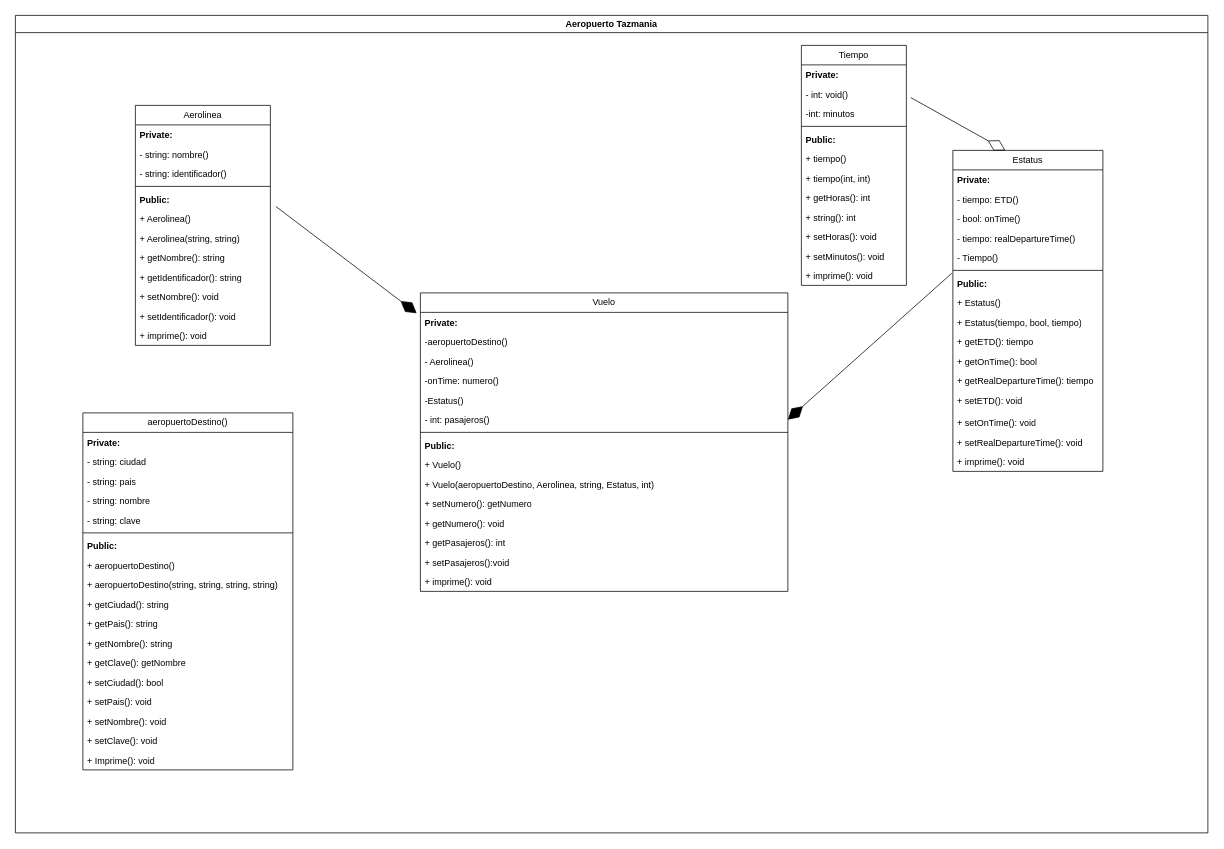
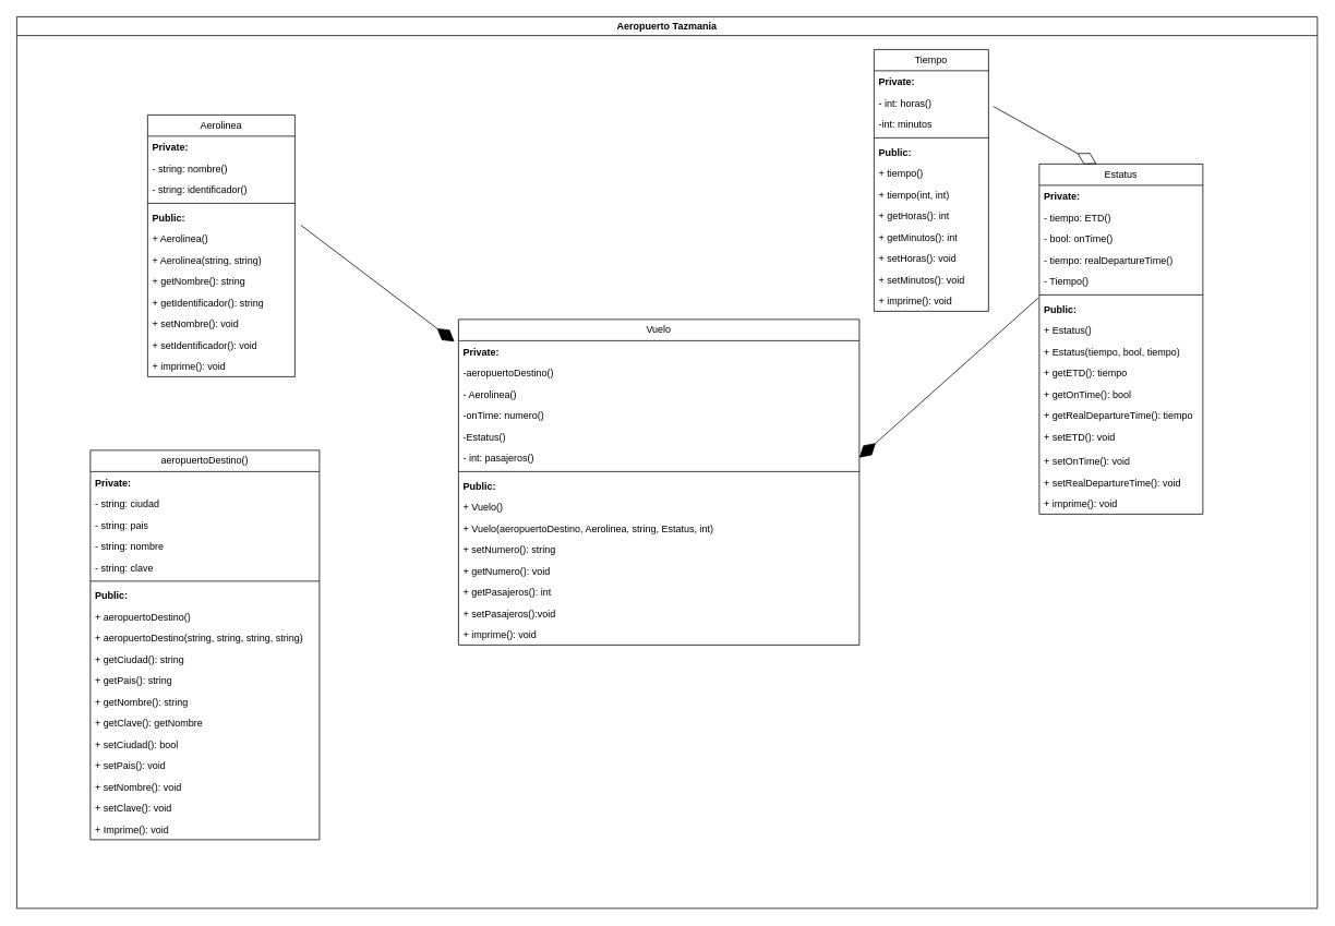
- <mxCell id="21" value="- int: void()" style="text;strokeColor=none;fillColor=none;align=left;verticalAlign=top;spacingLeft=4;spacingRight=4;overflow=hidden;rotatable=0;points=[[0,0.5],[1,0.5]];portConstraint=eastwest;whiteSpace=wrap;html=1;" parent="19" vertex="1"><mxGeometry y="52" width="140" height="26" as="geometry" /></mxCell>
+ <mxCell id="21" value="- int: horas()" style="text;strokeColor=none;fillColor=none;align=left;verticalAlign=top;spacingLeft=4;spacingRight=4;overflow=hidden;rotatable=0;points=[[0,0.5],[1,0.5]];portConstraint=eastwest;whiteSpace=wrap;html=1;" parent="19" vertex="1"><mxGeometry y="52" width="140" height="26" as="geometry" /></mxCell>
- <mxCell id="28" value="+ string(): int" style="text;strokeColor=none;fillColor=none;align=left;verticalAlign=top;spacingLeft=4;spacingRight=4;overflow=hidden;rotatable=0;points=[[0,0.5],[1,0.5]];portConstraint=eastwest;whiteSpace=wrap;html=1;" parent="19" vertex="1"><mxGeometry y="216" width="140" height="26" as="geometry" /></mxCell>
+ <mxCell id="28" value="+ getMinutos(): int" style="text;strokeColor=none;fillColor=none;align=left;verticalAlign=top;spacingLeft=4;spacingRight=4;overflow=hidden;rotatable=0;points=[[0,0.5],[1,0.5]];portConstraint=eastwest;whiteSpace=wrap;html=1;" parent="19" vertex="1"><mxGeometry y="216" width="140" height="26" as="geometry" /></mxCell>
- <mxCell id="14" value="+ setNumero(): getNumero" style="text;strokeColor=none;fillColor=none;align=left;verticalAlign=top;spacingLeft=4;spacingRight=4;overflow=hidden;rotatable=0;points=[[0,0.5],[1,0.5]];portConstraint=eastwest;whiteSpace=wrap;html=1;" parent="3" vertex="1"><mxGeometry y="268" width="490" height="26" as="geometry" /></mxCell>
+ <mxCell id="14" value="+ setNumero(): string" style="text;strokeColor=none;fillColor=none;align=left;verticalAlign=top;spacingLeft=4;spacingRight=4;overflow=hidden;rotatable=0;points=[[0,0.5],[1,0.5]];portConstraint=eastwest;whiteSpace=wrap;html=1;" parent="3" vertex="1"><mxGeometry y="268" width="490" height="26" as="geometry" /></mxCell>
